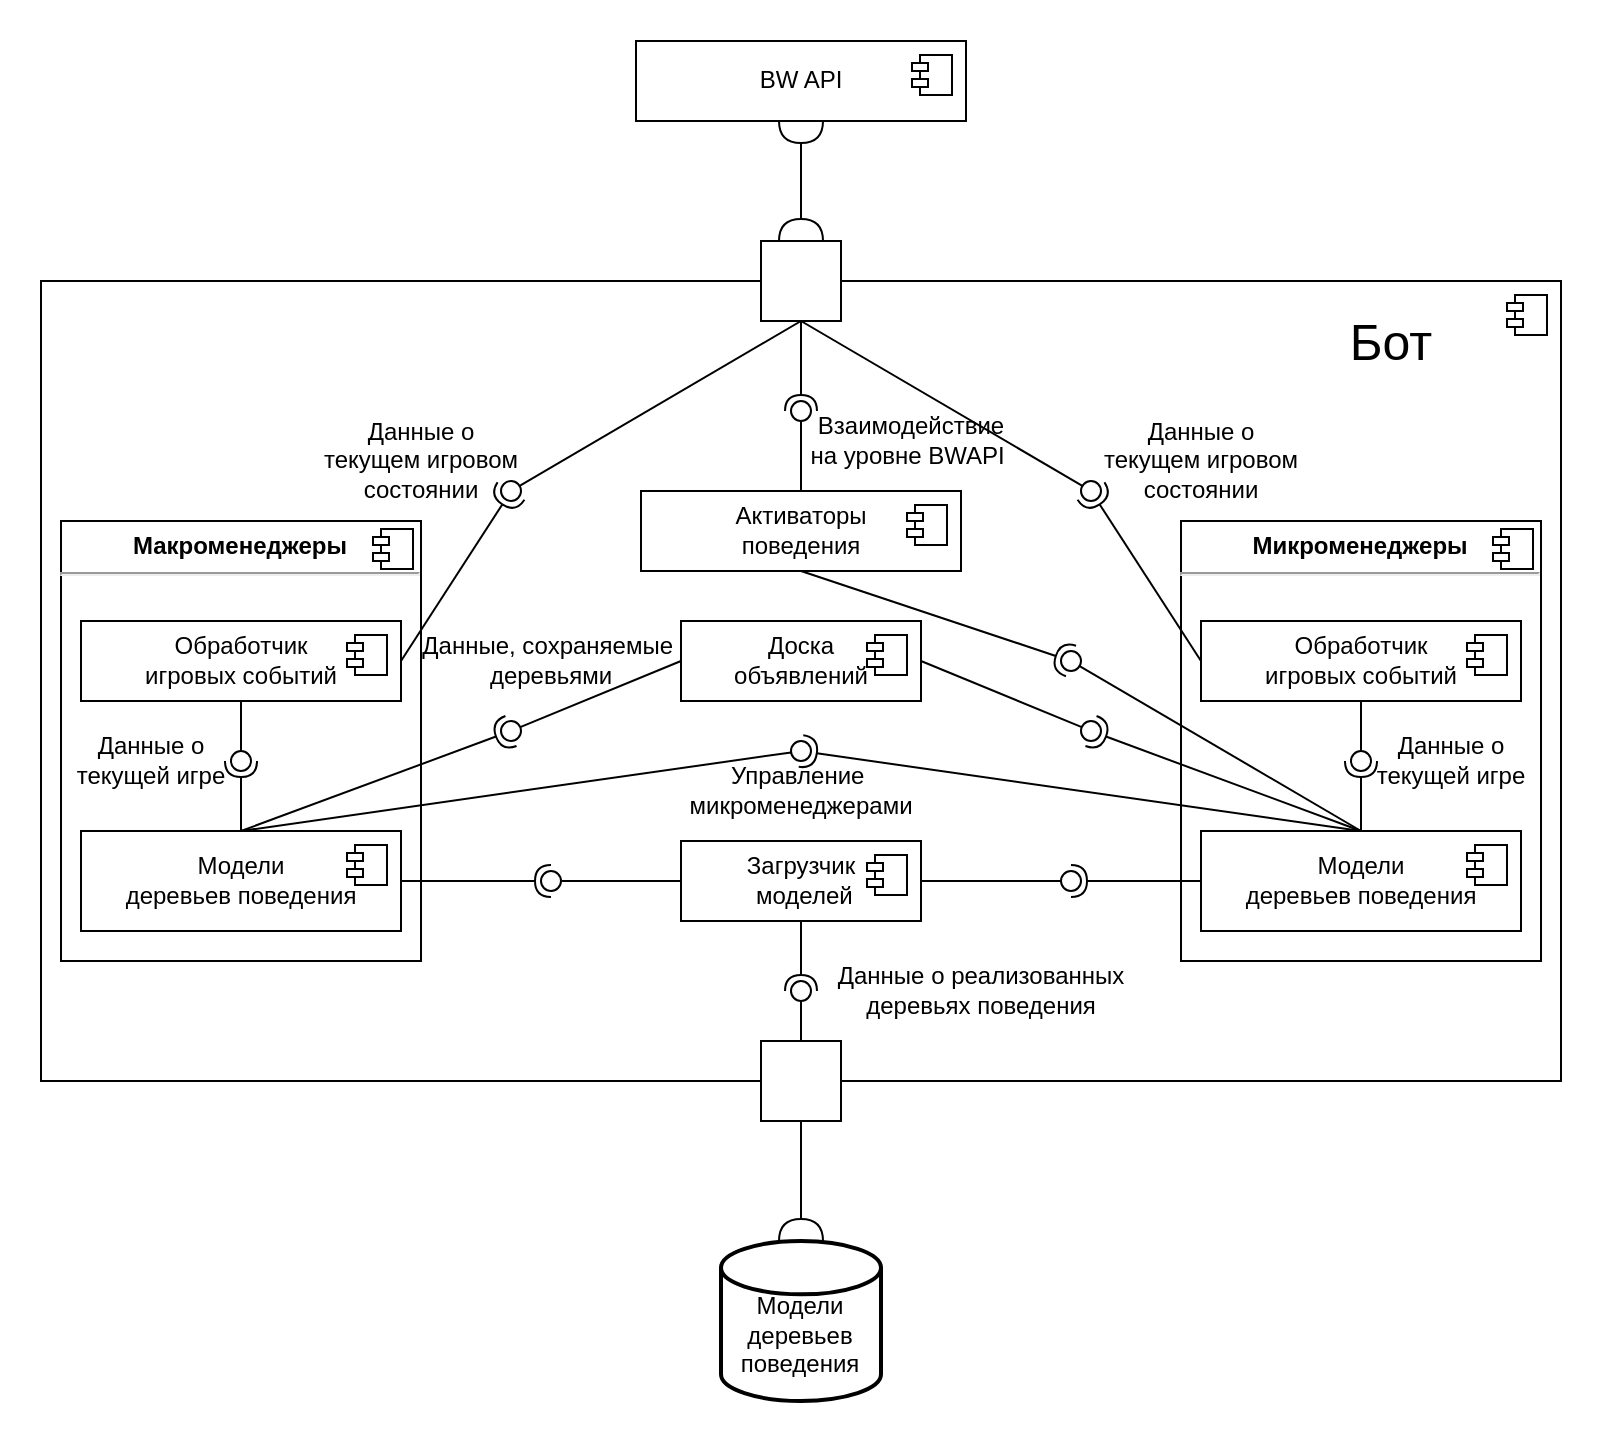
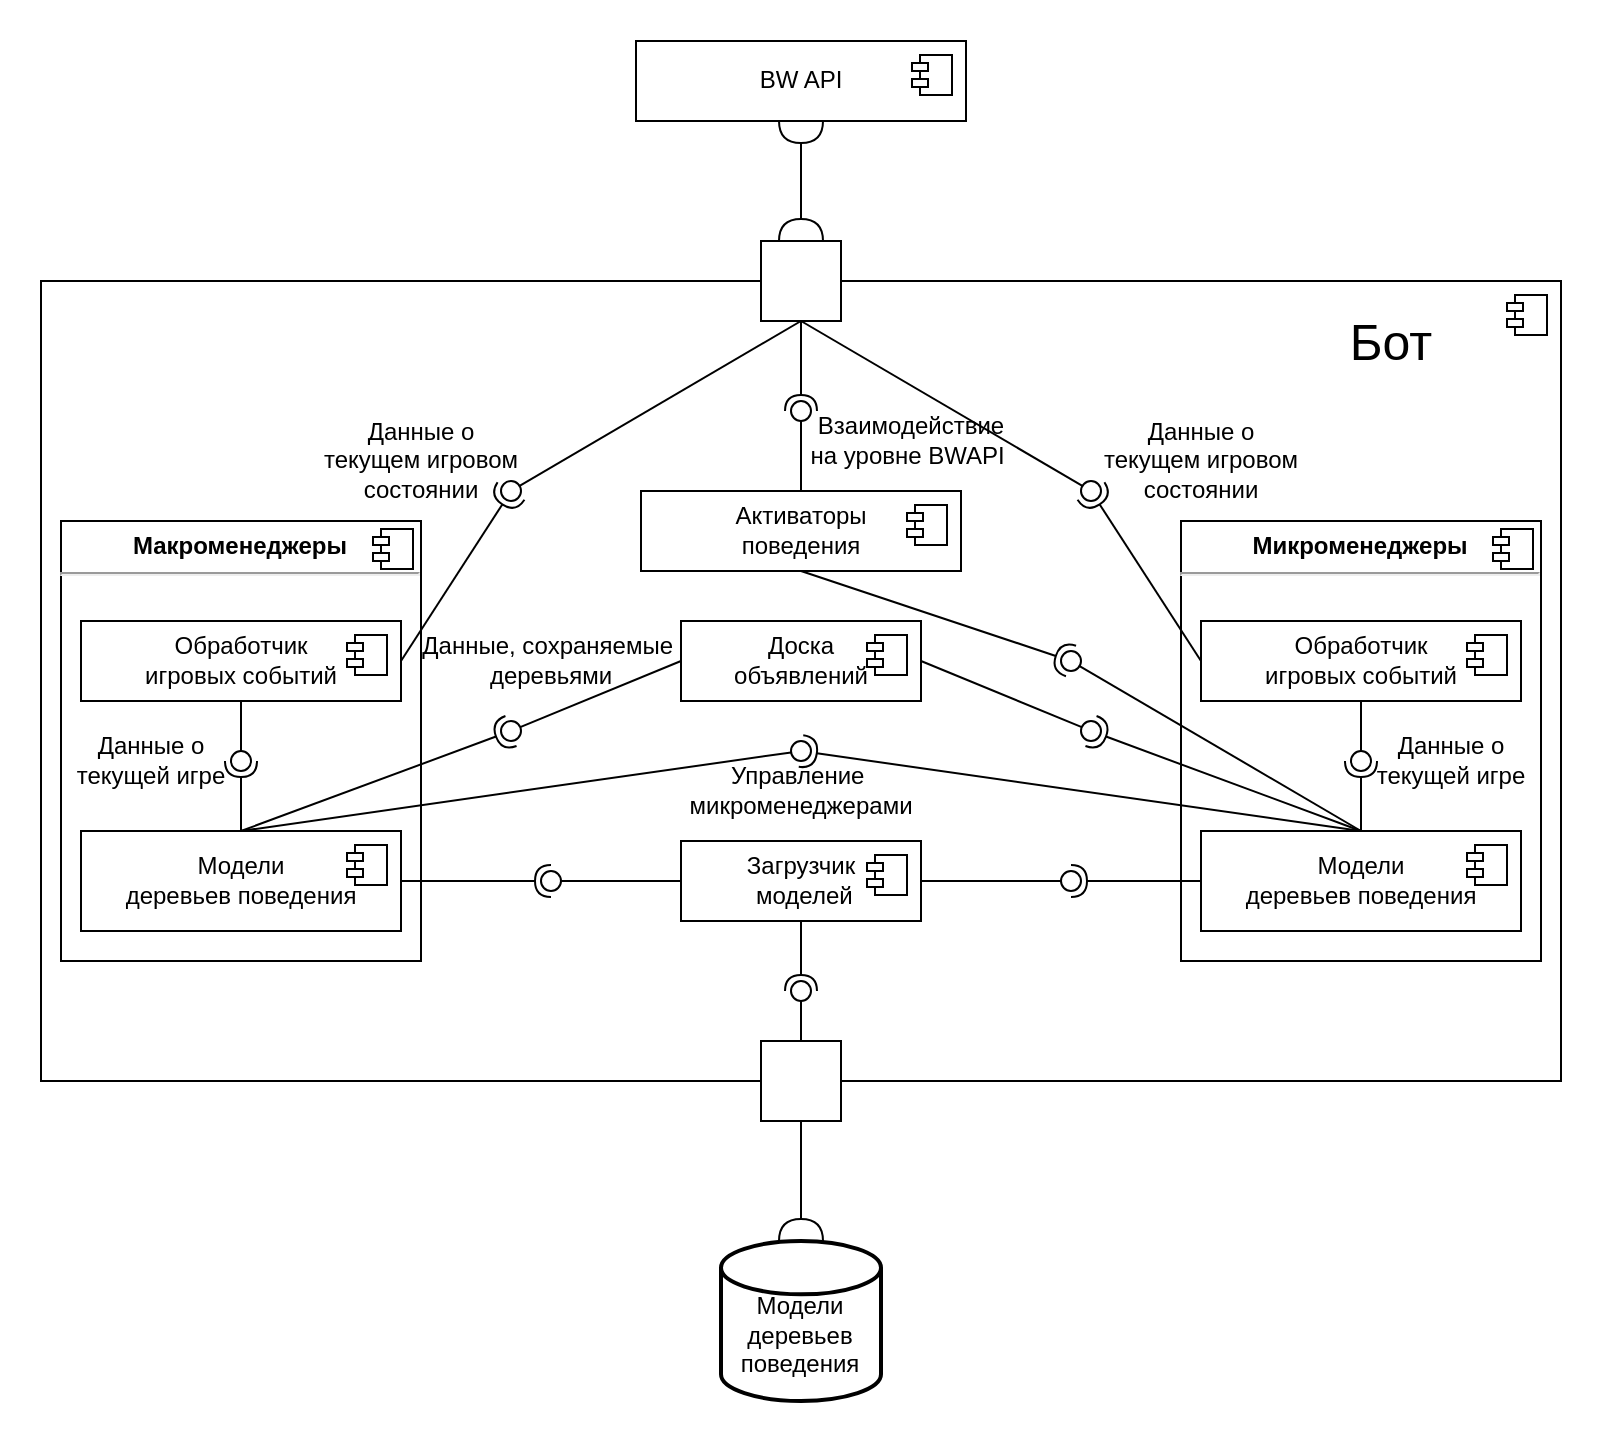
- <mxCell id="20" value="Данные о реализованных&lt;br&gt;деревьях поведения" style="text;html=1;align=center;verticalAlign=middle;resizable=0;points=[];autosize=1;strokeColor=none;fillColor=none;" parent="1" vertex="1"><mxGeometry x="405" y="475" width="170" height="40" as="geometry" /></mxCell>
